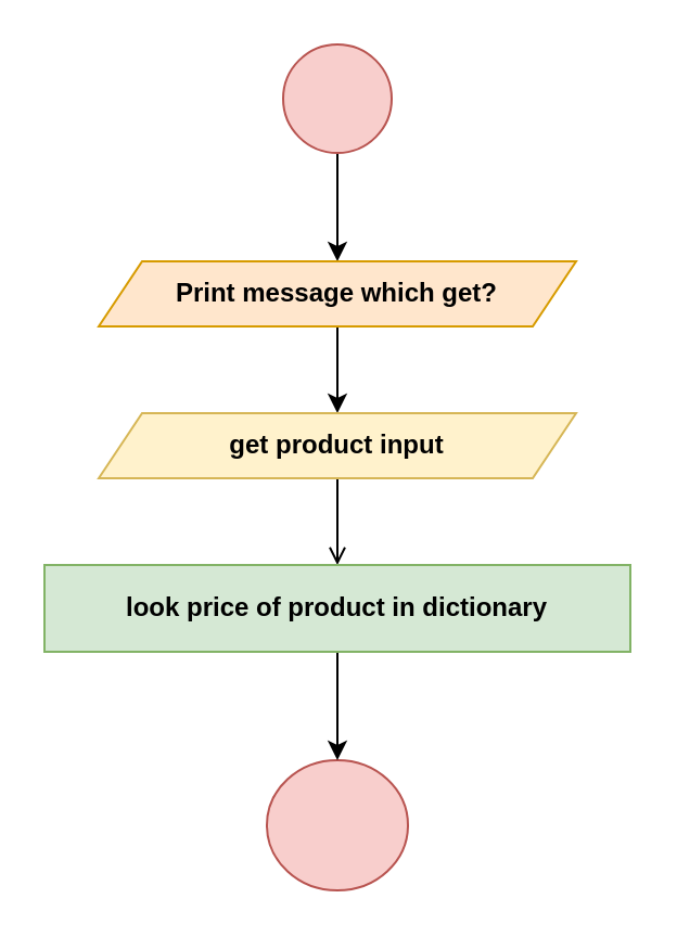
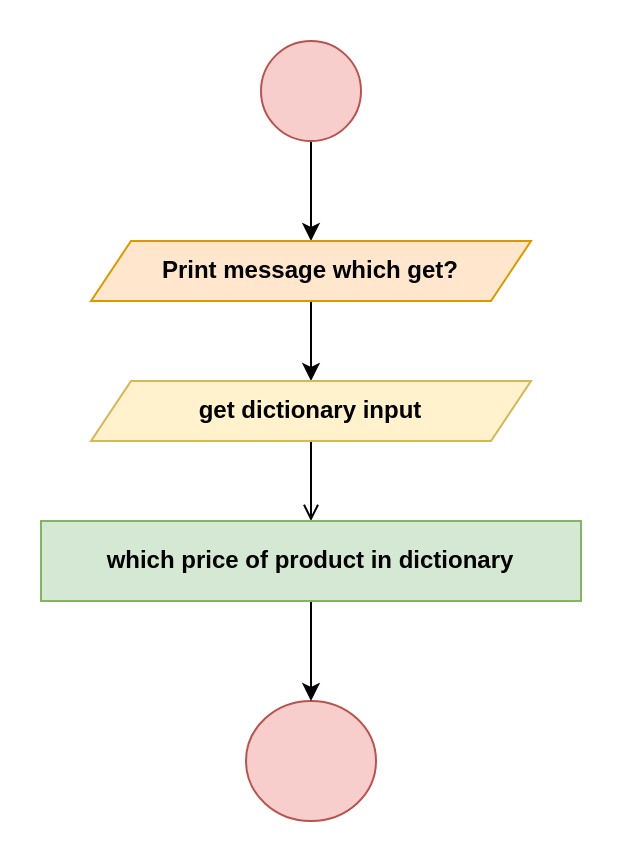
- <mxCell id="8" value="get product input" style="shape=parallelogram;perimeter=parallelogramPerimeter;whiteSpace=wrap;html=1;fixedSize=1;fillColor=#fff2cc;strokeColor=#d6b656;fontStyle=1" vertex="1" parent="1"><mxGeometry x="45" y="190" width="220" height="30" as="geometry" /></mxCell>
+ <mxCell id="8" value="get dictionary input" style="shape=parallelogram;perimeter=parallelogramPerimeter;whiteSpace=wrap;html=1;fixedSize=1;fillColor=#fff2cc;strokeColor=#d6b656;fontStyle=1" vertex="1" parent="1"><mxGeometry x="45" y="190" width="220" height="30" as="geometry" /></mxCell>
- <mxCell id="10" value="look price of product in dictionary" style="rounded=0;whiteSpace=wrap;html=1;fillColor=#d5e8d4;strokeColor=#82b366;fontStyle=1" vertex="1" parent="1"><mxGeometry x="20" y="260" width="270" height="40" as="geometry" /></mxCell>
+ <mxCell id="10" value="which price of product in dictionary" style="rounded=0;whiteSpace=wrap;html=1;fillColor=#d5e8d4;strokeColor=#82b366;fontStyle=1" vertex="1" parent="1"><mxGeometry x="20" y="260" width="270" height="40" as="geometry" /></mxCell>
